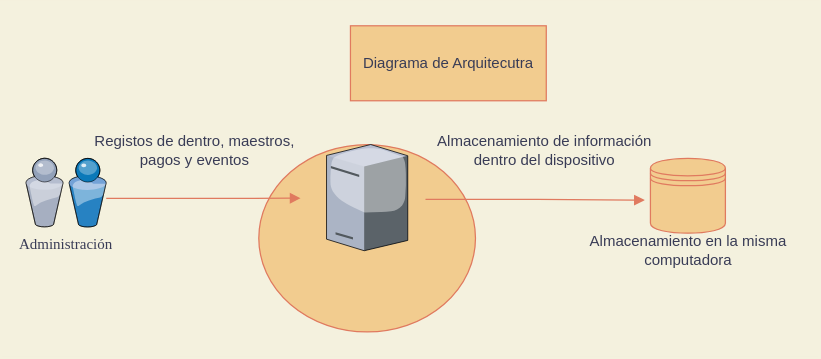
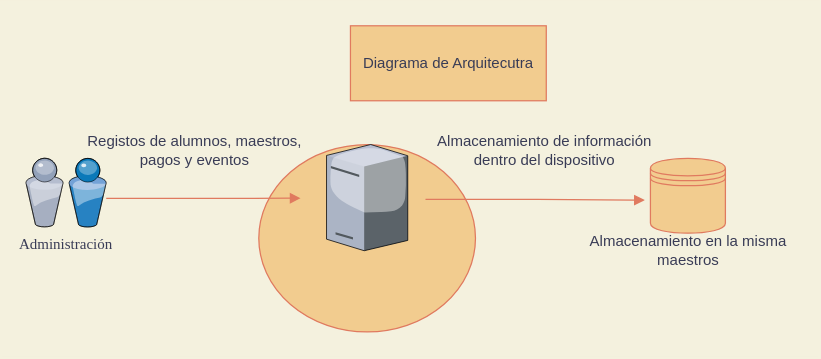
- <mxCell id="9" value="Registos de dentro, maestros, &lt;br&gt;pagos y eventos" style="text;html=1;align=center;verticalAlign=middle;resizable=0;points=[];autosize=1;fontColor=#393C56;" vertex="1" parent="1"><mxGeometry x="60" y="105" width="190" height="30" as="geometry" /></mxCell>
+ <mxCell id="9" value="Registos de alumnos, maestros, &lt;br&gt;pagos y eventos" style="text;html=1;align=center;verticalAlign=middle;resizable=0;points=[];autosize=1;fontColor=#393C56;" vertex="1" parent="1"><mxGeometry x="60" y="105" width="190" height="30" as="geometry" /></mxCell>
- <mxCell id="8" value="Almacenamiento en la misma &lt;br&gt;computadora" style="text;html=1;align=center;verticalAlign=middle;resizable=0;points=[];autosize=1;fontColor=#393C56;" vertex="1" parent="1"><mxGeometry x="465" y="185" width="170" height="30" as="geometry" /></mxCell>
+ <mxCell id="8" value="Almacenamiento en la misma &lt;br&gt;maestros" style="text;html=1;align=center;verticalAlign=middle;resizable=0;points=[];autosize=1;fontColor=#393C56;" vertex="1" parent="1"><mxGeometry x="465" y="185" width="170" height="30" as="geometry" /></mxCell>
